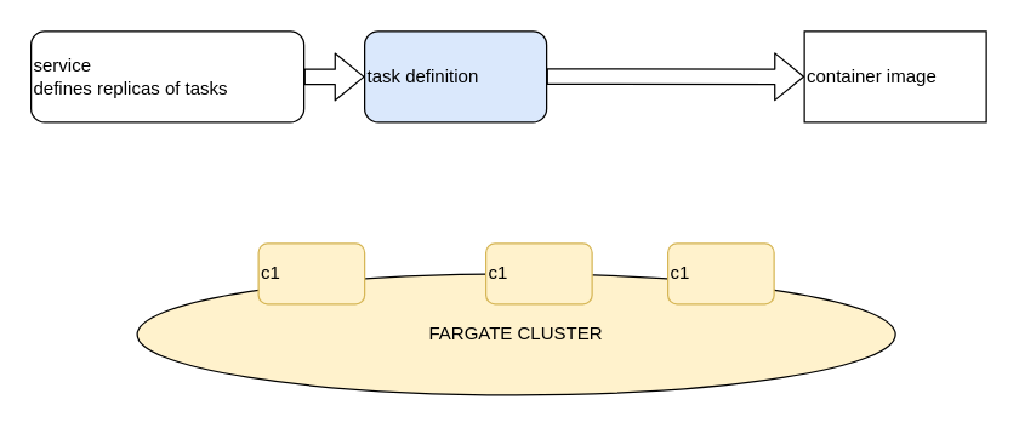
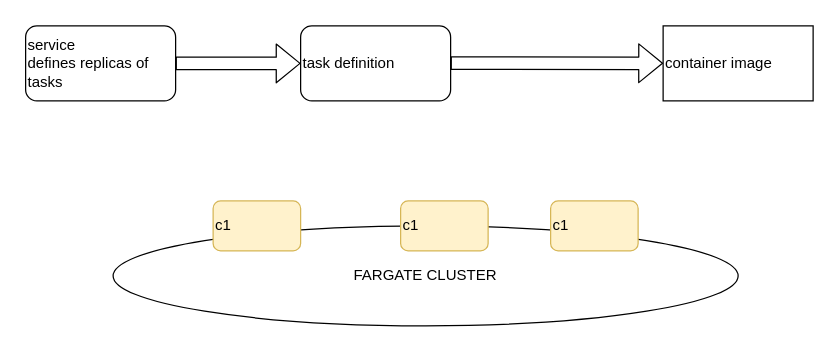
- <mxCell id="3" value="service&lt;br&gt;defines replicas of tasks&lt;br&gt;" style="rounded=1;whiteSpace=wrap;html=1;align=left;" vertex="1" parent="1"><mxGeometry x="20" y="20" width="180" height="60" as="geometry" /></mxCell>
+ <mxCell id="3" value="service&lt;br&gt;defines replicas of tasks&lt;br&gt;" style="rounded=1;whiteSpace=wrap;html=1;align=left;" vertex="1" parent="1"><mxGeometry x="20" y="20" width="120" height="60" as="geometry" /></mxCell>
- <mxCell id="4" value="task definition" style="rounded=1;whiteSpace=wrap;html=1;align=left;fillColor=#dae8fc;" vertex="1" parent="1"><mxGeometry x="240" y="20" width="120" height="60" as="geometry" /></mxCell>
+ <mxCell id="4" value="task definition" style="rounded=1;whiteSpace=wrap;html=1;align=left;" vertex="1" parent="1"><mxGeometry x="240" y="20" width="120" height="60" as="geometry" /></mxCell>
- <mxCell id="2" value="FARGATE CLUSTER" style="ellipse;whiteSpace=wrap;html=1;fillColor=#fff2cc;" vertex="1" parent="1"><mxGeometry x="90" y="180" width="500" height="80" as="geometry" /></mxCell>
+ <mxCell id="2" value="FARGATE CLUSTER" style="ellipse;whiteSpace=wrap;html=1;" vertex="1" parent="1"><mxGeometry x="90" y="180" width="500" height="80" as="geometry" /></mxCell>
